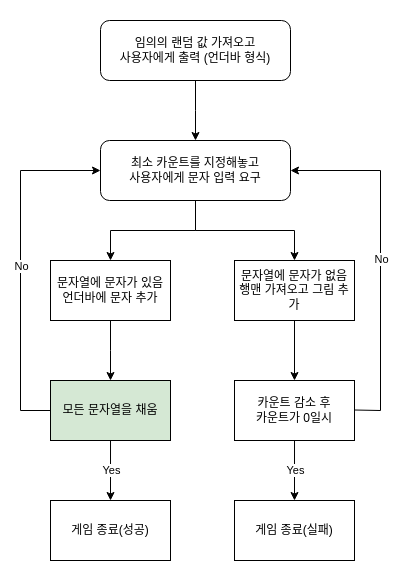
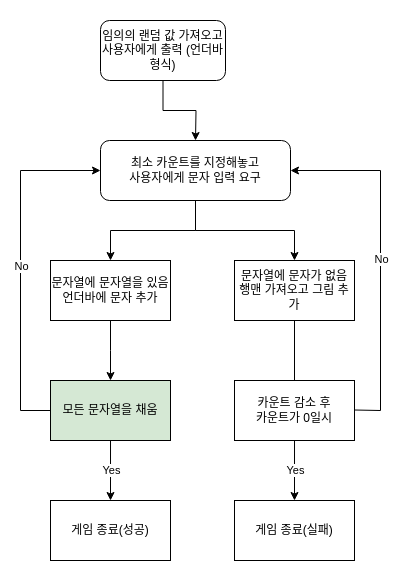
- <mxCell id="3" value="임의의 랜덤 값 가져오고&lt;br&gt;사용자에게 출력 (언더바 형식)" style="rounded=1;whiteSpace=wrap;html=1;" vertex="1" parent="1"><mxGeometry x="100" y="20" width="190" height="60" as="geometry" /></mxCell>
+ <mxCell id="3" value="임의의 랜덤 값 가져오고&lt;br&gt;사용자에게 출력 (언더바 형식)" style="rounded=1;whiteSpace=wrap;html=1;" vertex="1" parent="1"><mxGeometry x="100" y="20" width="125" height="60" as="geometry" /></mxCell>
- <mxCell id="8" value="문자열에 문자가 있음&lt;br&gt;언더바에 문자 추가" style="rounded=0;whiteSpace=wrap;html=1;" vertex="1" parent="1"><mxGeometry x="50" y="260" width="120" height="60" as="geometry" /></mxCell>
+ <mxCell id="8" value="문자열에 문자열을 있음&lt;br&gt;언더바에 문자 추가" style="rounded=0;whiteSpace=wrap;html=1;" vertex="1" parent="1"><mxGeometry x="50" y="260" width="120" height="60" as="geometry" /></mxCell>
- <mxCell id="9" style="edgeStyle=orthogonalEdgeStyle;rounded=0;orthogonalLoop=1;jettySize=auto;html=1;exitX=0.5;exitY=1;exitDx=0;exitDy=0;entryX=0.5;entryY=0;entryDx=0;entryDy=0;" edge="1" parent="1" source="10" target="12"><mxGeometry relative="1" as="geometry" /></mxCell>
+ <mxCell id="9" style="edgeStyle=orthogonalEdgeStyle;rounded=0;orthogonalLoop=1;jettySize=auto;html=1;exitX=0.5;exitY=1;exitDx=0;exitDy=0;entryX=0.5;entryY=0;entryDx=0;entryDy=0;endArrow=none;" edge="1" parent="1" source="10" target="12"><mxGeometry relative="1" as="geometry" /></mxCell>
